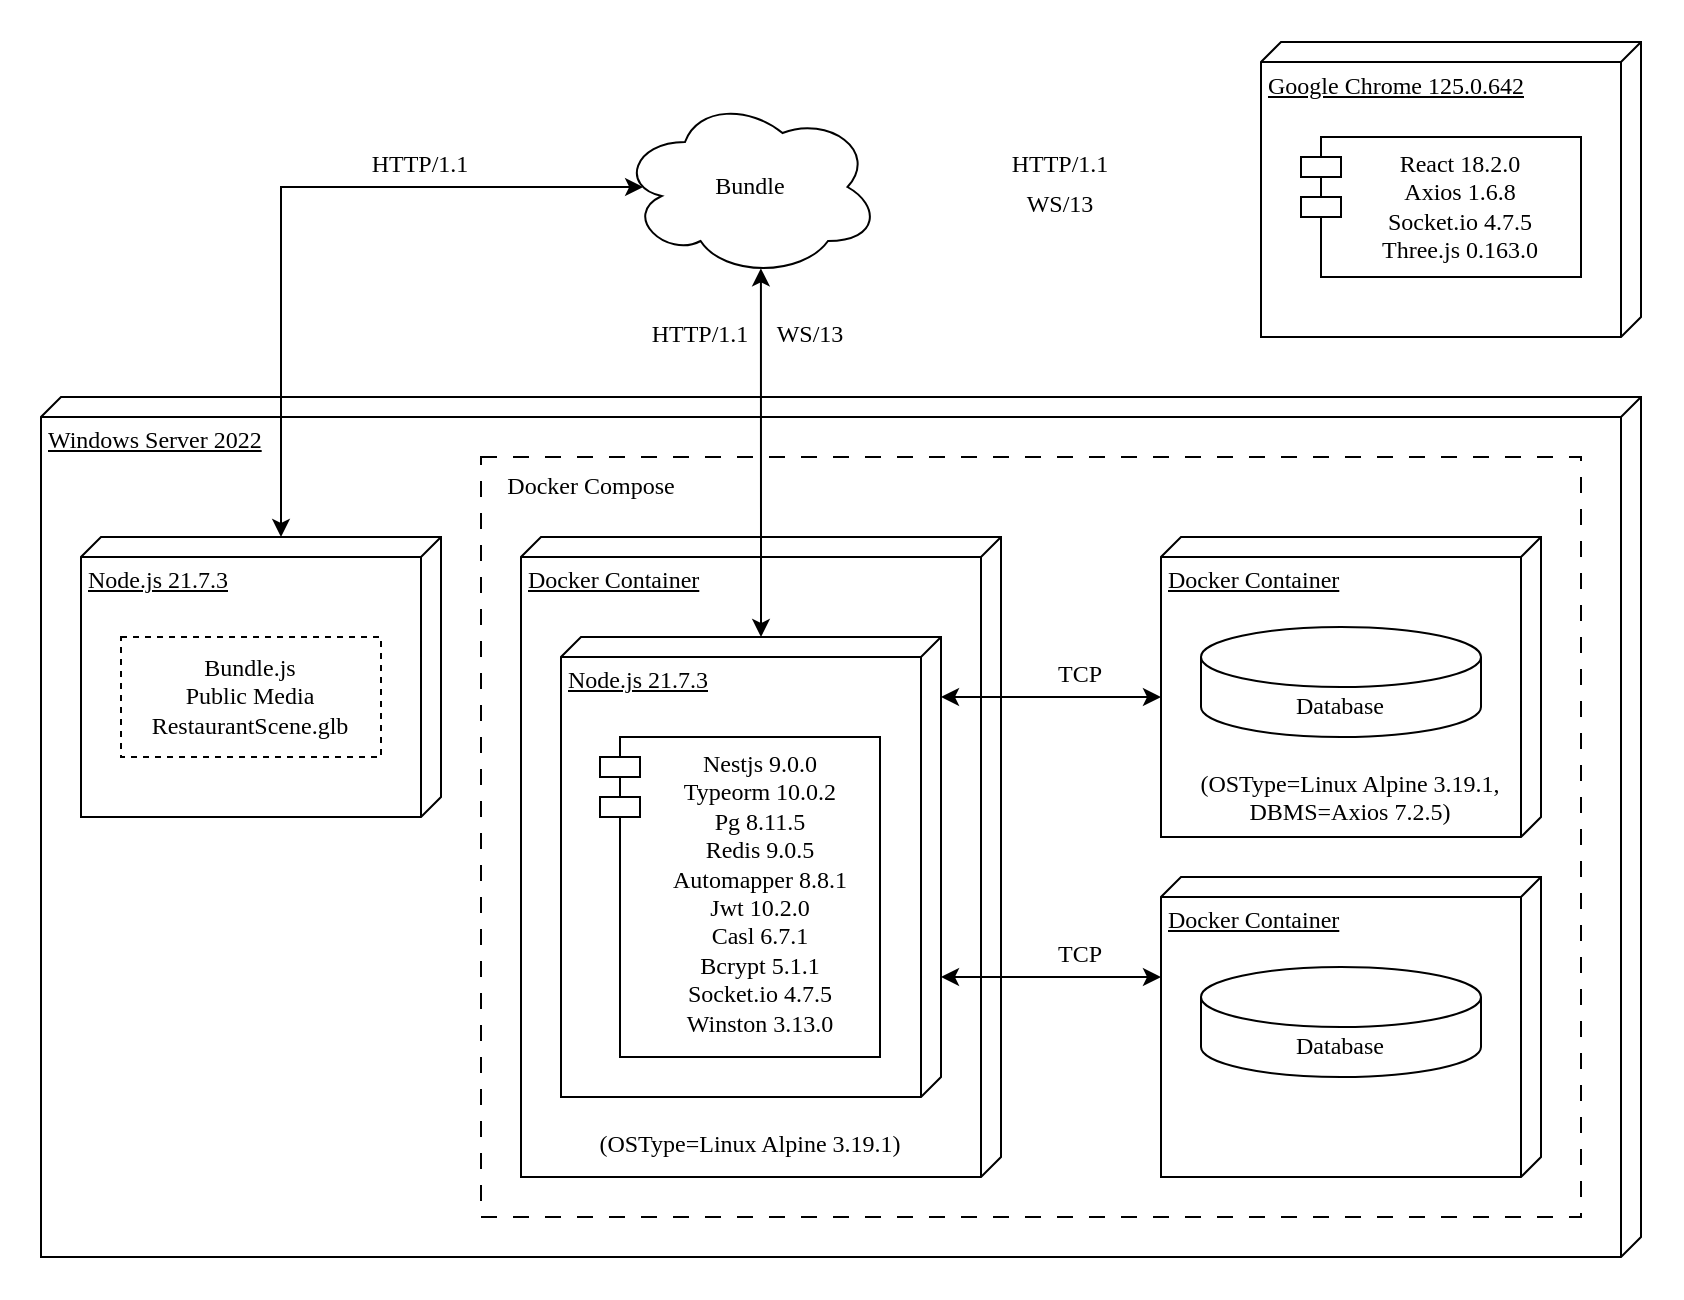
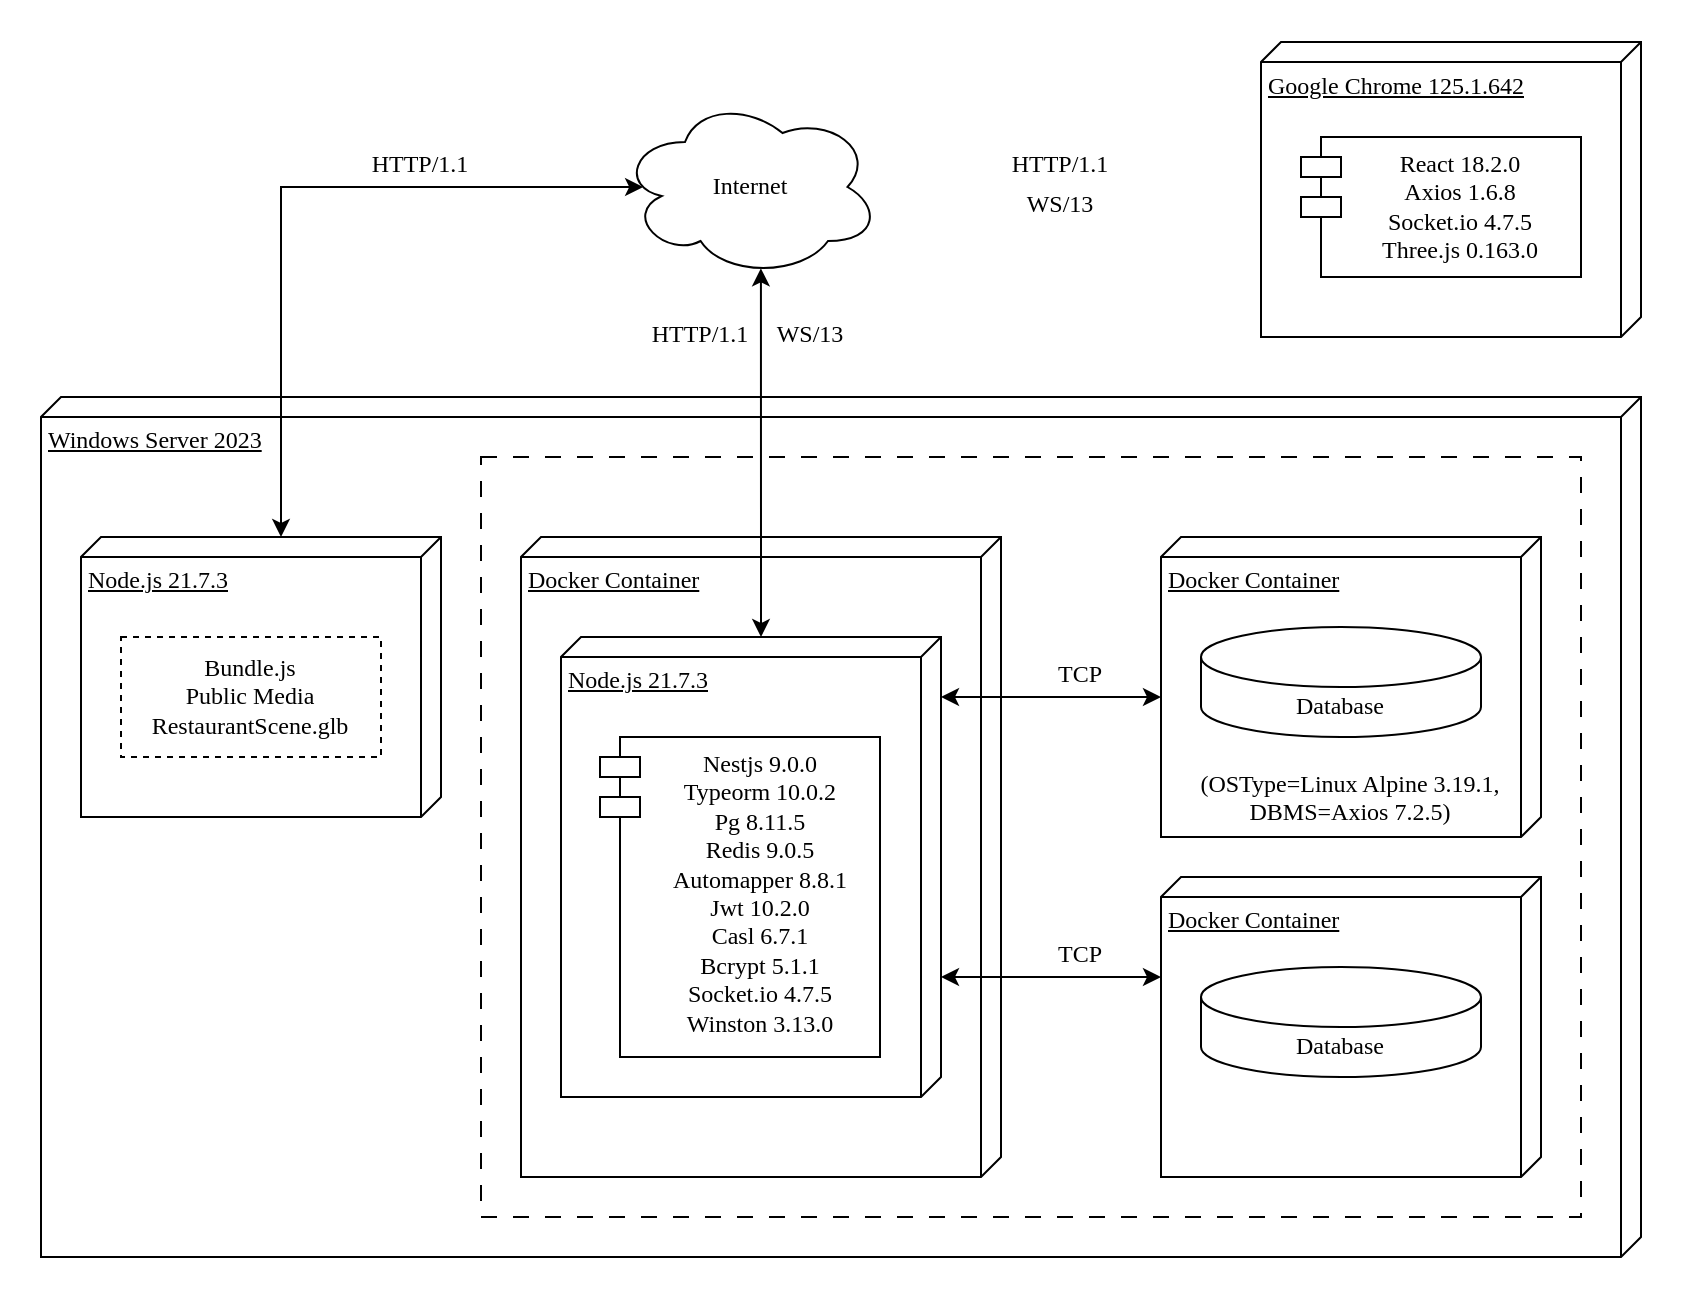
- <mxCell id="5" value="&lt;span style=&quot;text-align: center;&quot;&gt;Google Chrome 125.0.642&lt;/span&gt;" style="verticalAlign=top;align=left;spacingTop=8;spacingLeft=2;spacingRight=12;shape=cube;size=10;direction=south;fontStyle=4;html=1;whiteSpace=wrap;fillColor=none;fontFamily=Times New Roman;" parent="1" vertex="1"><mxGeometry x="630" y="20.5" width="190" height="147.5" as="geometry" /></mxCell>
+ <mxCell id="5" value="&lt;span style=&quot;text-align: center;&quot;&gt;Google Chrome 125.1.642&lt;/span&gt;" style="verticalAlign=top;align=left;spacingTop=8;spacingLeft=2;spacingRight=12;shape=cube;size=10;direction=south;fontStyle=4;html=1;whiteSpace=wrap;fillColor=none;fontFamily=Times New Roman;" parent="1" vertex="1"><mxGeometry x="630" y="20.5" width="190" height="147.5" as="geometry" /></mxCell>
- <mxCell id="25" value="&lt;font style=&quot;font-size: 12px;&quot; face=&quot;Times New Roman&quot;&gt;Bundle&lt;/font&gt;" style="ellipse;shape=cloud;whiteSpace=wrap;html=1;fontSize=12;" parent="1" vertex="1"><mxGeometry x="309.5" y="48" width="130" height="90" as="geometry" /></mxCell>
+ <mxCell id="25" value="&lt;font style=&quot;font-size: 12px;&quot; face=&quot;Times New Roman&quot;&gt;Internet&lt;/font&gt;" style="ellipse;shape=cloud;whiteSpace=wrap;html=1;fontSize=12;" parent="1" vertex="1"><mxGeometry x="309.5" y="48" width="130" height="90" as="geometry" /></mxCell>
- <mxCell id="2" value="Windows Server 2022" style="verticalAlign=top;align=left;spacingTop=8;spacingLeft=2;spacingRight=12;shape=cube;size=10;direction=south;fontStyle=4;html=1;whiteSpace=wrap;fillColor=none;fontFamily=Times New Roman;" parent="1" vertex="1"><mxGeometry x="20" y="198" width="800" height="430" as="geometry" /></mxCell>
+ <mxCell id="2" value="Windows Server 2023" style="verticalAlign=top;align=left;spacingTop=8;spacingLeft=2;spacingRight=12;shape=cube;size=10;direction=south;fontStyle=4;html=1;whiteSpace=wrap;fillColor=none;fontFamily=Times New Roman;" parent="1" vertex="1"><mxGeometry x="20" y="198" width="800" height="430" as="geometry" /></mxCell>
- <mxCell id="20" value="Docker Compose" style="text;html=1;align=center;verticalAlign=middle;resizable=0;points=[];autosize=1;strokeColor=none;fillColor=none;fontFamily=Times New Roman;" parent="1" vertex="1"><mxGeometry x="240" y="228" width="110" height="30" as="geometry" /></mxCell>
- <mxCell id="9" value="(OSType=Linux Alpine 3.19.1)" style="text;strokeColor=none;fillColor=none;align=center;verticalAlign=top;spacingLeft=4;spacingRight=4;overflow=hidden;rotatable=0;points=[[0,0.5],[1,0.5]];portConstraint=eastwest;whiteSpace=wrap;html=1;fontFamily=Times New Roman;" parent="1" vertex="1"><mxGeometry x="270" y="558" width="210" height="30" as="geometry" /></mxCell>
